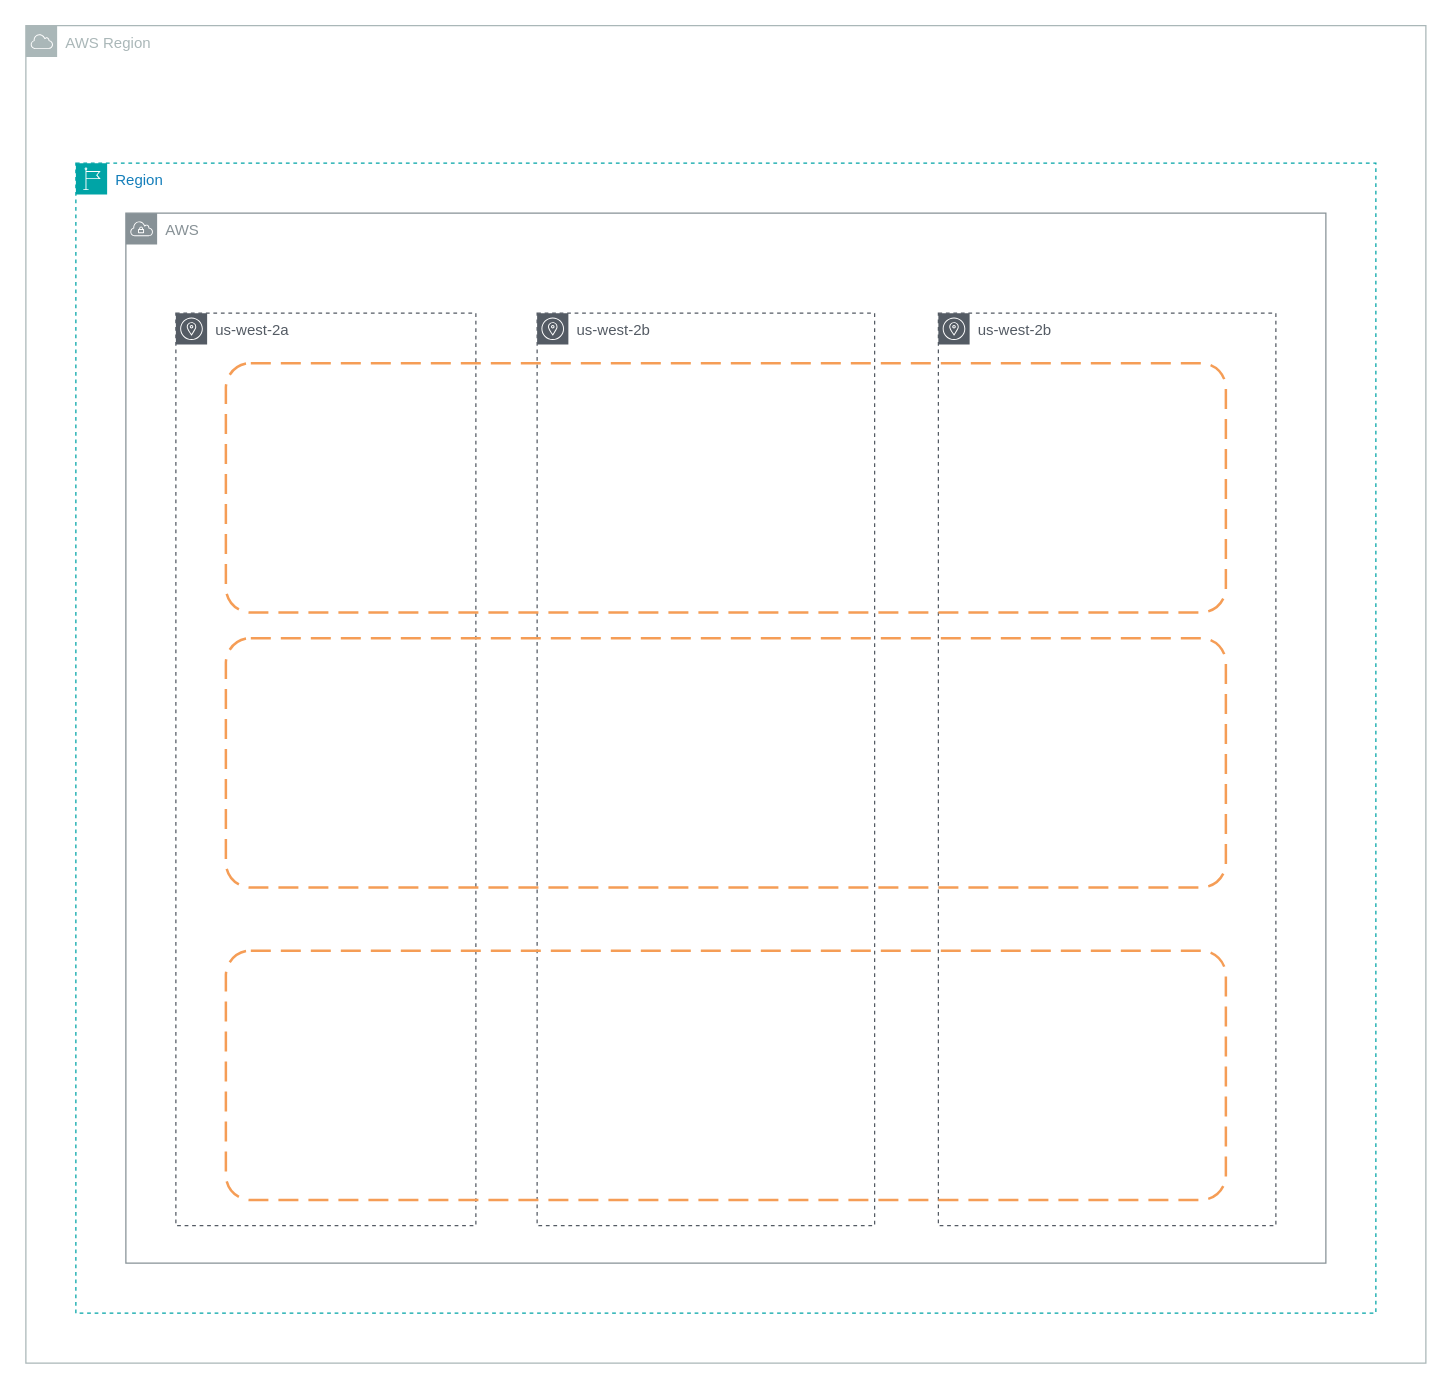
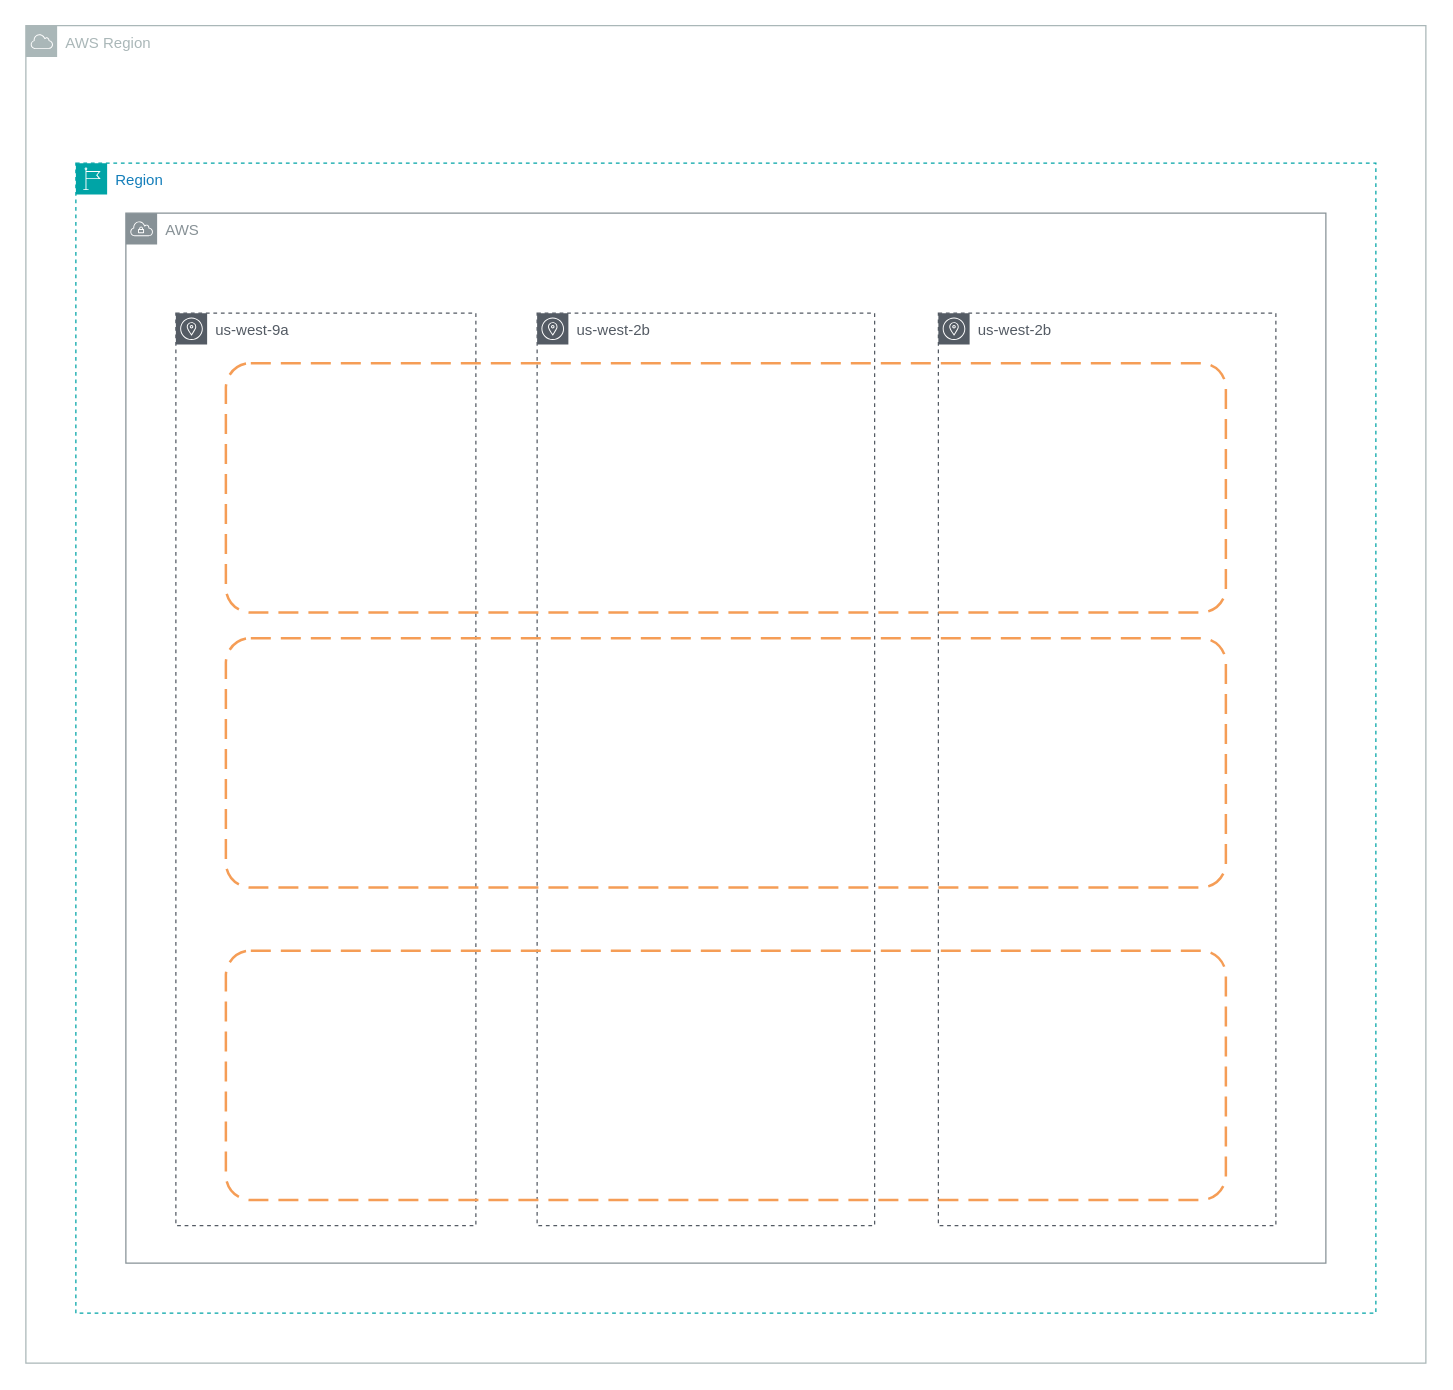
- <mxCell id="5" value="us-west-2a" style="sketch=0;outlineConnect=0;gradientColor=none;html=1;whiteSpace=wrap;fontSize=12;fontStyle=0;shape=mxgraph.aws4.group;grIcon=mxgraph.aws4.group_availability_zone;strokeColor=#545B64;fillColor=none;verticalAlign=top;align=left;spacingLeft=30;fontColor=#545B64;dashed=1;" vertex="1" parent="3"><mxGeometry x="80" y="120" width="240" height="730" as="geometry" /></mxCell>
+ <mxCell id="5" value="us-west-9a" style="sketch=0;outlineConnect=0;gradientColor=none;html=1;whiteSpace=wrap;fontSize=12;fontStyle=0;shape=mxgraph.aws4.group;grIcon=mxgraph.aws4.group_availability_zone;strokeColor=#545B64;fillColor=none;verticalAlign=top;align=left;spacingLeft=30;fontColor=#545B64;dashed=1;" vertex="1" parent="3"><mxGeometry x="80" y="120" width="240" height="730" as="geometry" /></mxCell>
